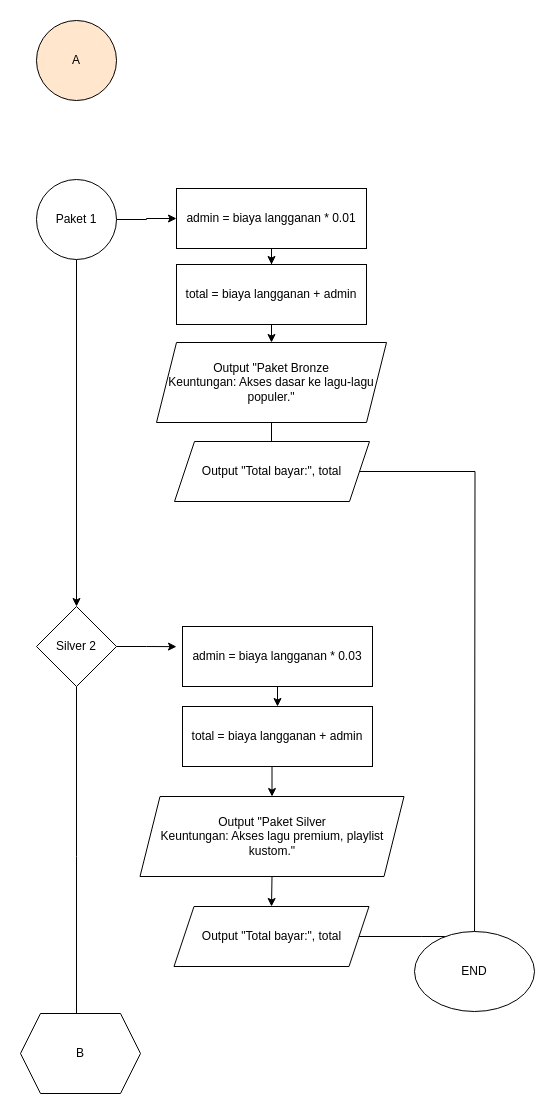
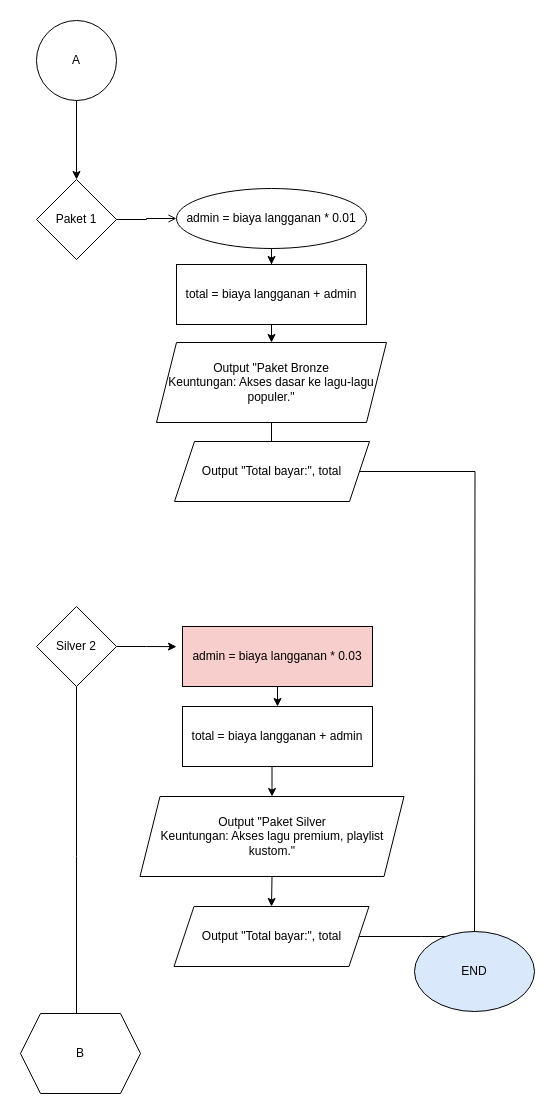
- <mxCell id="25" value="A" style="ellipse;whiteSpace=wrap;html=1;fillColor=#ffe6cc;" vertex="1" parent="1"><mxGeometry x="36" y="20" width="80" height="80" as="geometry" /></mxCell>
+ <mxCell id="25" value="A" style="ellipse;whiteSpace=wrap;html=1;" vertex="1" parent="1"><mxGeometry x="36" y="20" width="80" height="80" as="geometry" /></mxCell>
+ <mxCell id="24" style="edgeStyle=orthogonalEdgeStyle;rounded=0;orthogonalLoop=1;jettySize=auto;html=1;exitX=0.5;exitY=1;exitDx=0;exitDy=0;entryX=0.5;entryY=0;entryDx=0;entryDy=0;" edge="1" parent="1" source="25" target="4"><mxGeometry relative="1" as="geometry" /></mxCell>
- <mxCell id="3" value="" style="edgeStyle=orthogonalEdgeStyle;rounded=0;orthogonalLoop=1;jettySize=auto;html=1;fontFamily=Helvetica;fontSize=12;fontColor=default;" edge="1" parent="1" source="4" target="11"><mxGeometry relative="1" as="geometry" /></mxCell>
+ <mxCell id="3" value="" style="edgeStyle=orthogonalEdgeStyle;rounded=0;orthogonalLoop=1;jettySize=auto;html=1;fontFamily=Helvetica;fontSize=12;fontColor=default;endArrow=open;" edge="1" parent="1" source="4" target="11"><mxGeometry relative="1" as="geometry" /></mxCell>
- <mxCell id="11" value="admin = biaya langganan * 0.01" style="whiteSpace=wrap;html=1;" vertex="1" parent="1"><mxGeometry x="176" y="188" width="190" height="60" as="geometry" /></mxCell>
+ <mxCell id="11" value="admin = biaya langganan * 0.01" style="ellipse;whiteSpace=wrap;html=1;" vertex="1" parent="1"><mxGeometry x="176" y="188" width="190" height="60" as="geometry" /></mxCell>
- <mxCell id="4" value="Paket 1" style="ellipse;whiteSpace=wrap;html=1;" vertex="1" parent="1"><mxGeometry x="36" y="179" width="80" height="80" as="geometry" /></mxCell>
+ <mxCell id="4" value="Paket 1" style="rhombus;whiteSpace=wrap;html=1;" vertex="1" parent="1"><mxGeometry x="36" y="179" width="80" height="80" as="geometry" /></mxCell>
- <mxCell id="2" value="" style="edgeStyle=orthogonalEdgeStyle;rounded=0;orthogonalLoop=1;jettySize=auto;html=1;fontFamily=Helvetica;fontSize=12;fontColor=default;" edge="1" parent="1" source="4" target="9"><mxGeometry relative="1" as="geometry" /></mxCell>
- <mxCell id="17" value="admin = biaya langganan * 0.03" style="whiteSpace=wrap;html=1;" vertex="1" parent="1"><mxGeometry x="182" y="626" width="190" height="60" as="geometry" /></mxCell>
+ <mxCell id="17" value="admin = biaya langganan * 0.03" style="whiteSpace=wrap;html=1;fillColor=#f8cecc;" vertex="1" parent="1"><mxGeometry x="182" y="626" width="190" height="60" as="geometry" /></mxCell>
- <mxCell id="26" value="END" style="ellipse;whiteSpace=wrap;html=1;" vertex="1" parent="1"><mxGeometry x="414" y="931" width="120" height="80" as="geometry" /></mxCell>
+ <mxCell id="26" value="END" style="ellipse;whiteSpace=wrap;html=1;fillColor=#dae8fc;" vertex="1" parent="1"><mxGeometry x="414" y="931" width="120" height="80" as="geometry" /></mxCell>
